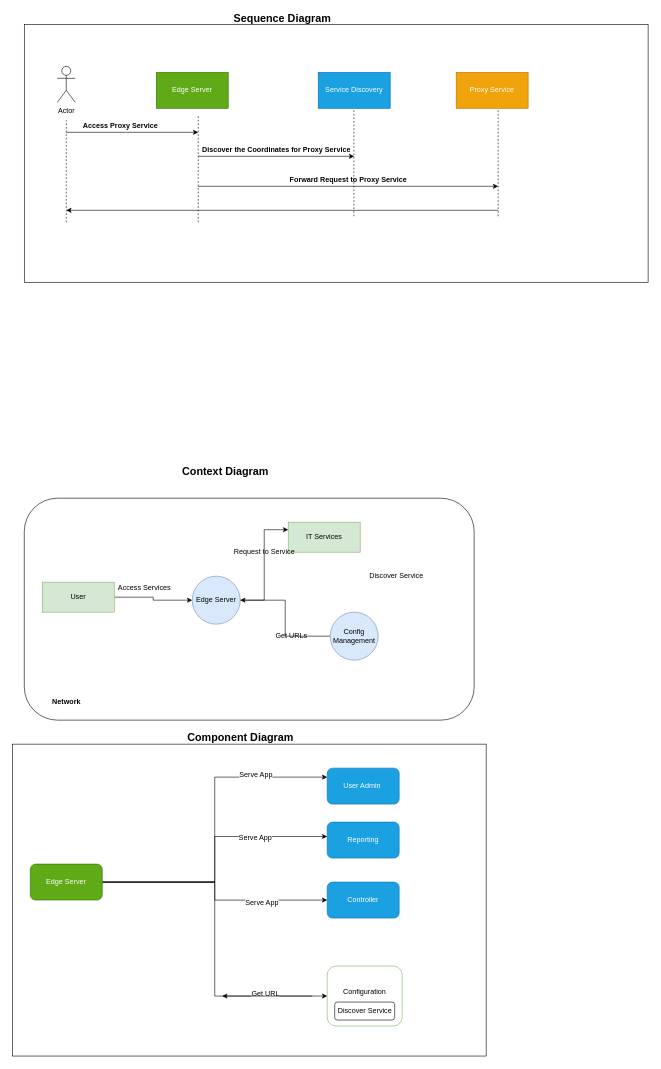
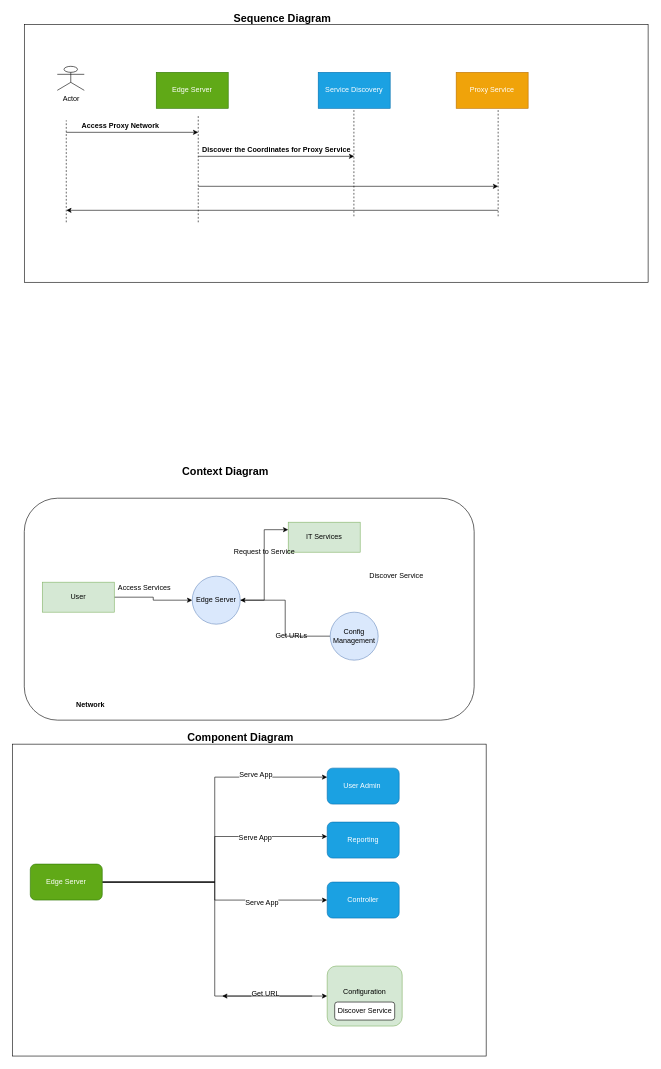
- <mxCell id="36" value="Actor" style="shape=umlActor;verticalLabelPosition=bottom;verticalAlign=top;html=1;outlineConnect=0;" vertex="1" parent="1"><mxGeometry x="95" y="110" width="30" height="60" as="geometry" /></mxCell>
+ <mxCell id="36" value="Actor" style="shape=umlActor;verticalLabelPosition=bottom;verticalAlign=top;html=1;outlineConnect=0;" vertex="1" parent="1"><mxGeometry x="95" y="110" width="45" height="40" as="geometry" /></mxCell>
- <mxCell id="44" value="&lt;b&gt;Access Proxy Service&lt;/b&gt;" style="text;html=1;align=center;verticalAlign=middle;resizable=0;points=[];autosize=1;" vertex="1" parent="1"><mxGeometry x="130" y="200" width="140" height="20" as="geometry" /></mxCell>
+ <mxCell id="44" value="&lt;b&gt;Access Proxy Network&lt;/b&gt;" style="text;html=1;align=center;verticalAlign=middle;resizable=0;points=[];autosize=1;" vertex="1" parent="1"><mxGeometry x="130" y="200" width="140" height="20" as="geometry" /></mxCell>
- <mxCell id="46" value="&lt;b&gt;Forward Request to Proxy Service&lt;/b&gt;" style="text;html=1;align=center;verticalAlign=middle;resizable=0;points=[];autosize=1;" vertex="1" parent="1"><mxGeometry x="475" y="290" width="210" height="20" as="geometry" /></mxCell>
- <mxCell id="16" value="&lt;b&gt;Network&lt;/b&gt;" style="text;html=1;align=center;verticalAlign=middle;resizable=0;points=[];autosize=1;" vertex="1" parent="1"><mxGeometry x="80" y="1160" width="60" height="20" as="geometry" /></mxCell>
+ <mxCell id="16" value="&lt;b&gt;Network&lt;/b&gt;" style="text;html=1;align=center;verticalAlign=middle;resizable=0;points=[];autosize=1;" vertex="1" parent="1"><mxGeometry x="120" y="1165" width="60" height="20" as="geometry" /></mxCell>
- <mxCell id="30" value="Configuration&lt;br&gt;&lt;br&gt;" style="rounded=1;whiteSpace=wrap;html=1;fillColor=#ffffff;strokeColor=#82b366;" vertex="1" parent="1"><mxGeometry x="545" y="1610" width="125" height="100" as="geometry" /></mxCell>
+ <mxCell id="30" value="Configuration&lt;br&gt;&lt;br&gt;" style="rounded=1;whiteSpace=wrap;html=1;fillColor=#d5e8d4;strokeColor=#82b366;" vertex="1" parent="1"><mxGeometry x="545" y="1610" width="125" height="100" as="geometry" /></mxCell>
